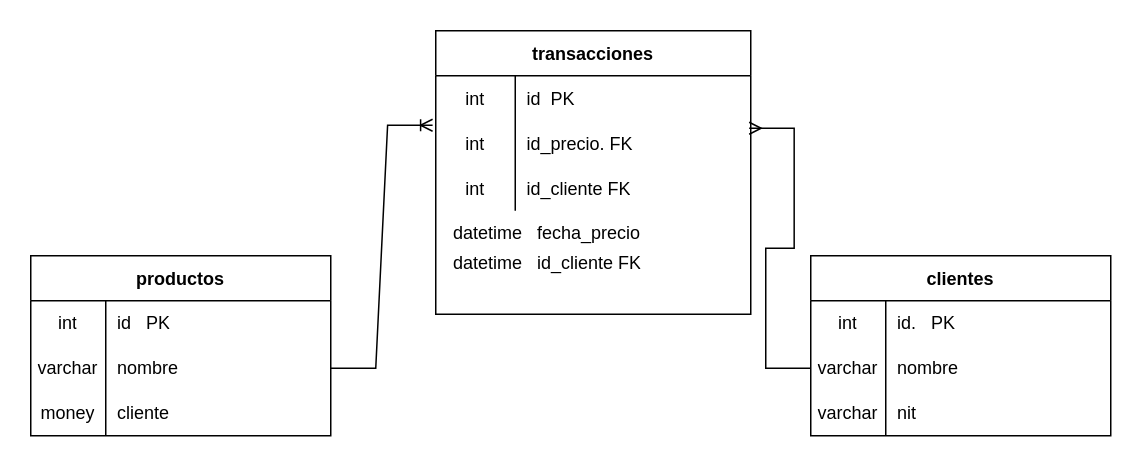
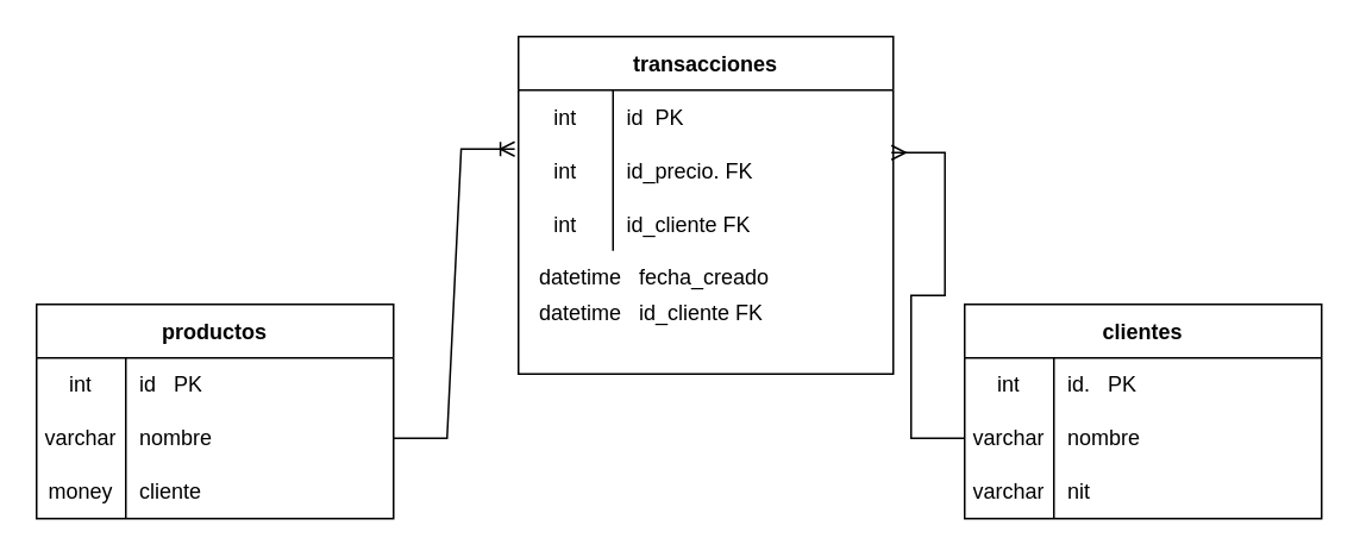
- <mxCell id="35" value="fecha_precio" style="shape=partialRectangle;html=1;whiteSpace=wrap;connectable=0;fillColor=none;top=0;left=0;bottom=0;right=0;align=left;spacingLeft=6;overflow=hidden;" vertex="1" parent="1"><mxGeometry x="350" y="140" width="150" height="30" as="geometry"><mxRectangle width="150" height="29" as="alternateBounds" /></mxGeometry></mxCell>
+ <mxCell id="35" value="fecha_creado" style="shape=partialRectangle;html=1;whiteSpace=wrap;connectable=0;fillColor=none;top=0;left=0;bottom=0;right=0;align=left;spacingLeft=6;overflow=hidden;" vertex="1" parent="1"><mxGeometry x="350" y="140" width="150" height="30" as="geometry"><mxRectangle width="150" height="29" as="alternateBounds" /></mxGeometry></mxCell>
